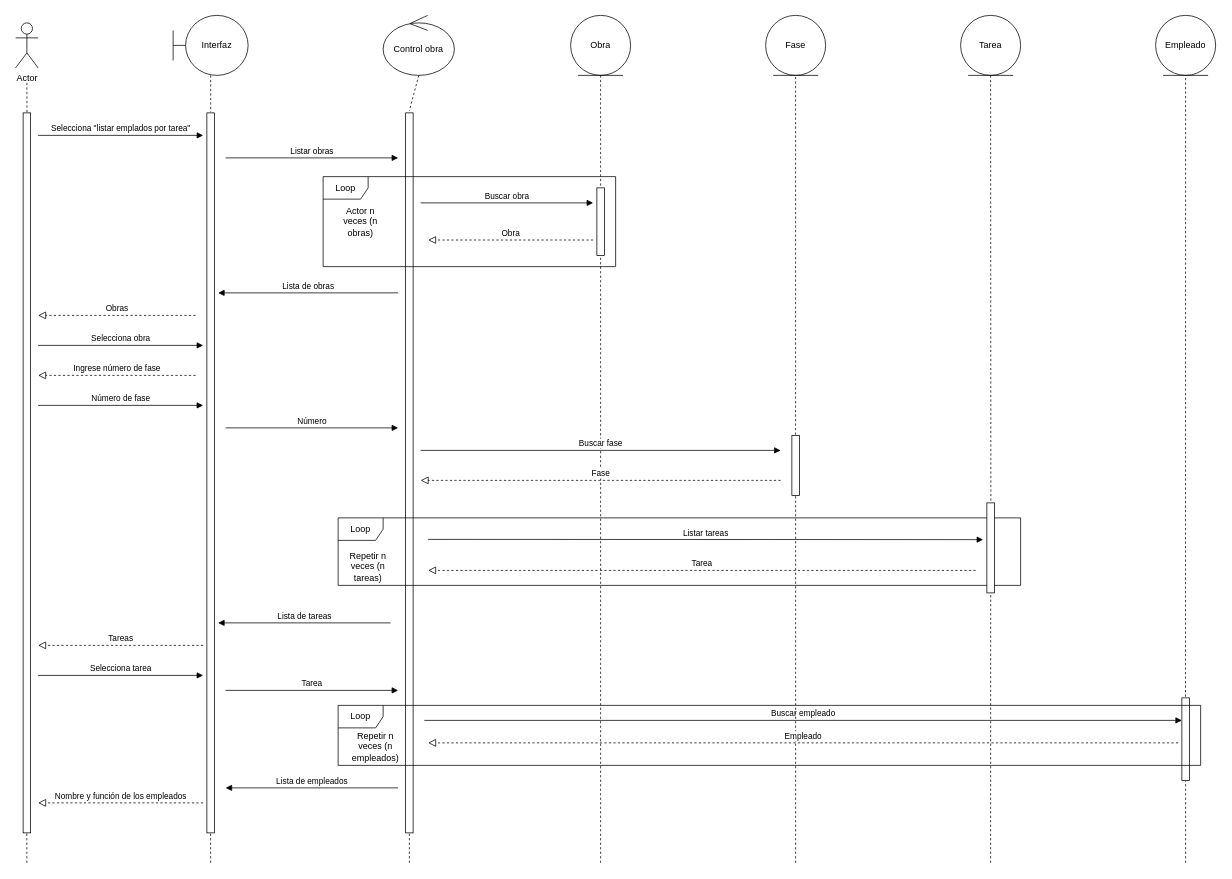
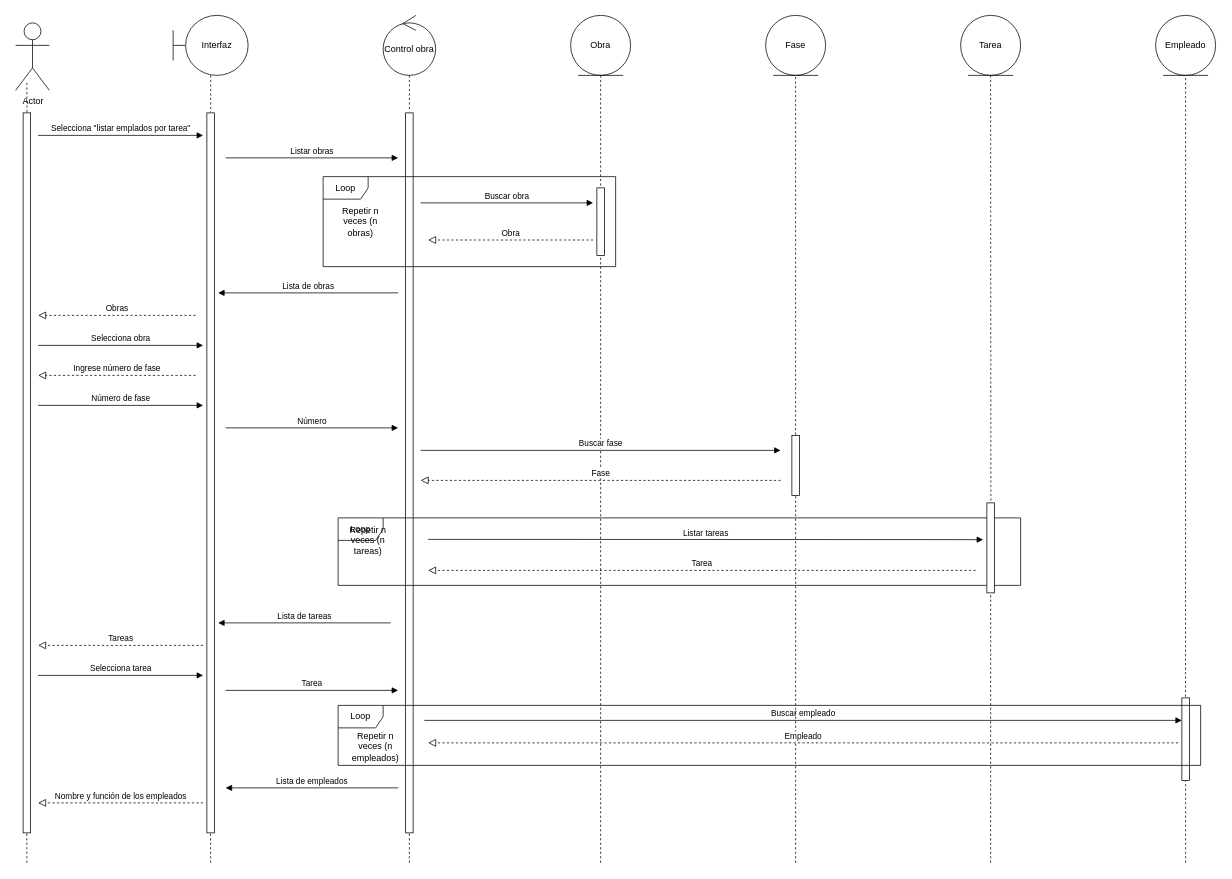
- <mxCell id="2" value="Actor" style="shape=umlActor;verticalLabelPosition=bottom;verticalAlign=top;html=1;" vertex="1" parent="1"><mxGeometry x="20" y="30" width="30" height="60" as="geometry" /></mxCell>
+ <mxCell id="2" value="Actor" style="shape=umlActor;verticalLabelPosition=bottom;verticalAlign=top;html=1;" vertex="1" parent="1"><mxGeometry x="20" y="30" width="45" height="90" as="geometry" /></mxCell>
- <mxCell id="5" value="Control obra" style="ellipse;shape=umlControl;whiteSpace=wrap;html=1;" vertex="1" parent="1"><mxGeometry x="510" y="20" width="95" height="80" as="geometry" /></mxCell>
+ <mxCell id="5" value="Control obra" style="ellipse;shape=umlControl;whiteSpace=wrap;html=1;" vertex="1" parent="1"><mxGeometry x="510" y="20" width="70" height="80" as="geometry" /></mxCell>
- <mxCell id="18" value="Actor n veces (n obras)" style="text;html=1;strokeColor=none;fillColor=none;align=center;verticalAlign=middle;whiteSpace=wrap;rounded=0;" vertex="1" parent="1"><mxGeometry x="450" y="280" width="60" height="30" as="geometry" /></mxCell>
+ <mxCell id="18" value="Repetir n veces (n obras)" style="text;html=1;strokeColor=none;fillColor=none;align=center;verticalAlign=middle;whiteSpace=wrap;rounded=0;" vertex="1" parent="1"><mxGeometry x="450" y="280" width="60" height="30" as="geometry" /></mxCell>
- <mxCell id="31" value="Repetir n veces (n tareas)" style="text;html=1;strokeColor=none;fillColor=none;align=center;verticalAlign=middle;whiteSpace=wrap;rounded=0;" vertex="1" parent="1"><mxGeometry x="460" y="740" width="60" height="30" as="geometry" /></mxCell>
+ <mxCell id="31" value="Repetir n veces (n tareas)" style="text;html=1;strokeColor=none;fillColor=none;align=center;verticalAlign=middle;whiteSpace=wrap;rounded=0;" vertex="1" parent="1"><mxGeometry x="460" y="705" width="60" height="30" as="geometry" /></mxCell>
